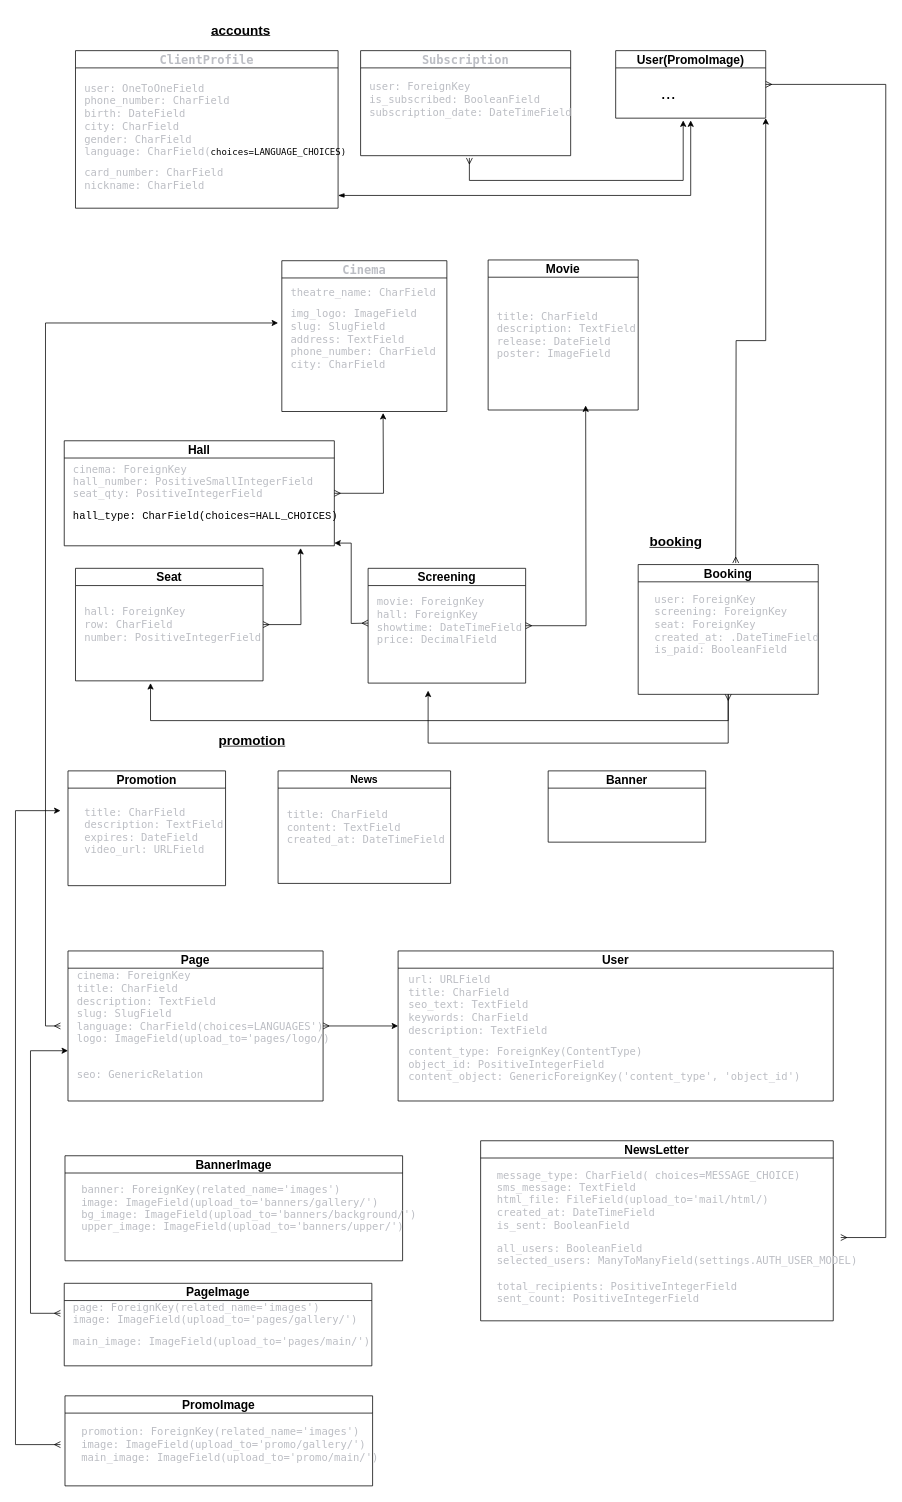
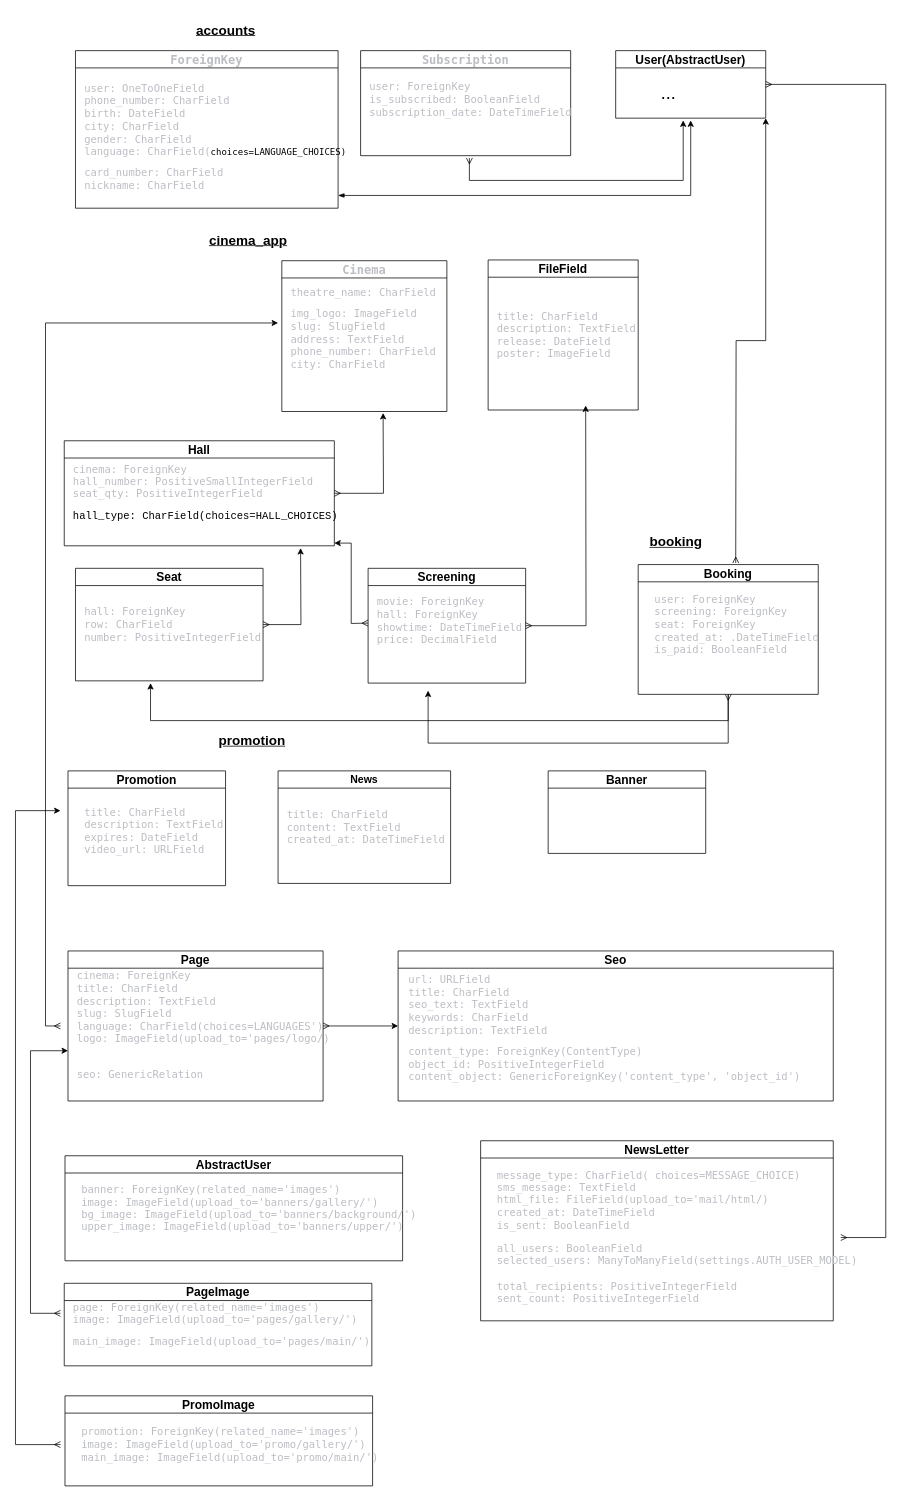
- <mxCell id="49" value="&lt;b&gt;&lt;u&gt;&lt;font style=&quot;font-size: 18px;&quot;&gt;accounts&lt;/font&gt;&lt;/u&gt;&lt;/b&gt;" style="text;html=1;align=center;verticalAlign=middle;resizable=0;points=[];autosize=1;strokeColor=none;fillColor=none;" parent="1" vertex="1"><mxGeometry x="270" y="20" width="100" height="40" as="geometry" /></mxCell>
+ <mxCell id="49" value="&lt;b&gt;&lt;u&gt;&lt;font style=&quot;font-size: 18px;&quot;&gt;accounts&lt;/font&gt;&lt;/u&gt;&lt;/b&gt;" style="text;html=1;align=center;verticalAlign=middle;resizable=0;points=[];autosize=1;strokeColor=none;fillColor=none;" parent="1" vertex="1"><mxGeometry x="250" y="20" width="100" height="40" as="geometry" /></mxCell>
- <mxCell id="2" value="&lt;div&gt;&lt;pre style=&quot;font-family: &amp;quot;JetBrains Mono&amp;quot;, monospace;&quot;&gt;&lt;font style=&quot;font-size: 16px; color: light-dark(rgb(188, 190, 196), rgb(255, 255, 255));&quot;&gt;ClientProfile&lt;/font&gt;&lt;/pre&gt;&lt;/div&gt;" style="swimlane;whiteSpace=wrap;html=1;" parent="1" vertex="1"><mxGeometry x="100" y="67" width="350" height="210" as="geometry" /></mxCell>
+ <mxCell id="2" value="&lt;div&gt;&lt;pre style=&quot;font-family: &amp;quot;JetBrains Mono&amp;quot;, monospace;&quot;&gt;&lt;font style=&quot;font-size: 16px; color: light-dark(rgb(188, 190, 196), rgb(255, 255, 255));&quot;&gt;ForeignKey&lt;/font&gt;&lt;/pre&gt;&lt;/div&gt;" style="swimlane;whiteSpace=wrap;html=1;" parent="1" vertex="1"><mxGeometry x="100" y="67" width="350" height="210" as="geometry" /></mxCell>
- <mxCell id="50" value="&lt;font style=&quot;font-size: 16px;&quot;&gt;User(PromoImage)&lt;/font&gt;" style="swimlane;whiteSpace=wrap;html=1;" parent="1" vertex="1"><mxGeometry x="820" y="67" width="200" height="90" as="geometry" /></mxCell>
+ <mxCell id="50" value="&lt;font style=&quot;font-size: 16px;&quot;&gt;User(AbstractUser)&lt;/font&gt;" style="swimlane;whiteSpace=wrap;html=1;" parent="1" vertex="1"><mxGeometry x="820" y="67" width="200" height="90" as="geometry" /></mxCell>
+ <mxCell id="48" value="&lt;b&gt;&lt;u&gt;&lt;font style=&quot;font-size: 18px;&quot;&gt;c&lt;/font&gt;&lt;font style=&quot;font-size: 18px;&quot;&gt;inema_app&lt;/font&gt;&lt;/u&gt;&lt;/b&gt;" style="text;html=1;align=center;verticalAlign=middle;resizable=0;points=[];autosize=1;strokeColor=none;fillColor=none;" parent="1" vertex="1"><mxGeometry x="265" y="300" width="130" height="40" as="geometry" /></mxCell>
- <mxCell id="13" value="&lt;font style=&quot;font-size: 16px;&quot;&gt;Movie&lt;/font&gt;" style="swimlane;whiteSpace=wrap;html=1;" parent="1" vertex="1"><mxGeometry x="650" y="346" width="200" height="200" as="geometry" /></mxCell>
+ <mxCell id="13" value="&lt;font style=&quot;font-size: 16px;&quot;&gt;FileField&lt;/font&gt;" style="swimlane;whiteSpace=wrap;html=1;" parent="1" vertex="1"><mxGeometry x="650" y="346" width="200" height="200" as="geometry" /></mxCell>
- <mxCell id="33" value="&lt;font style=&quot;font-size: 16px;&quot;&gt;Banner&lt;/font&gt;" style="swimlane;whiteSpace=wrap;html=1;" parent="1" vertex="1"><mxGeometry x="730" y="1027" width="210" height="95" as="geometry" /></mxCell>
+ <mxCell id="33" value="&lt;font style=&quot;font-size: 16px;&quot;&gt;Banner&lt;/font&gt;" style="swimlane;whiteSpace=wrap;html=1;" parent="1" vertex="1"><mxGeometry x="730" y="1027" width="210" height="110" as="geometry" /></mxCell>
- <mxCell id="26" value="&lt;font style=&quot;font-size: 16px;&quot;&gt;User&lt;/font&gt;" style="swimlane;whiteSpace=wrap;html=1;" parent="1" vertex="1"><mxGeometry x="530" y="1267" width="580" height="200" as="geometry" /></mxCell>
+ <mxCell id="26" value="&lt;font style=&quot;font-size: 16px;&quot;&gt;Seo&lt;/font&gt;" style="swimlane;whiteSpace=wrap;html=1;" parent="1" vertex="1"><mxGeometry x="530" y="1267" width="580" height="200" as="geometry" /></mxCell>
- <mxCell id="36" value="&lt;font style=&quot;font-size: 16px;&quot;&gt;BannerImage&lt;/font&gt;" style="swimlane;whiteSpace=wrap;html=1;" parent="1" vertex="1"><mxGeometry x="86" y="1540" width="450" height="140" as="geometry" /></mxCell>
+ <mxCell id="36" value="&lt;font style=&quot;font-size: 16px;&quot;&gt;AbstractUser&lt;/font&gt;" style="swimlane;whiteSpace=wrap;html=1;" parent="1" vertex="1"><mxGeometry x="86" y="1540" width="450" height="140" as="geometry" /></mxCell>
